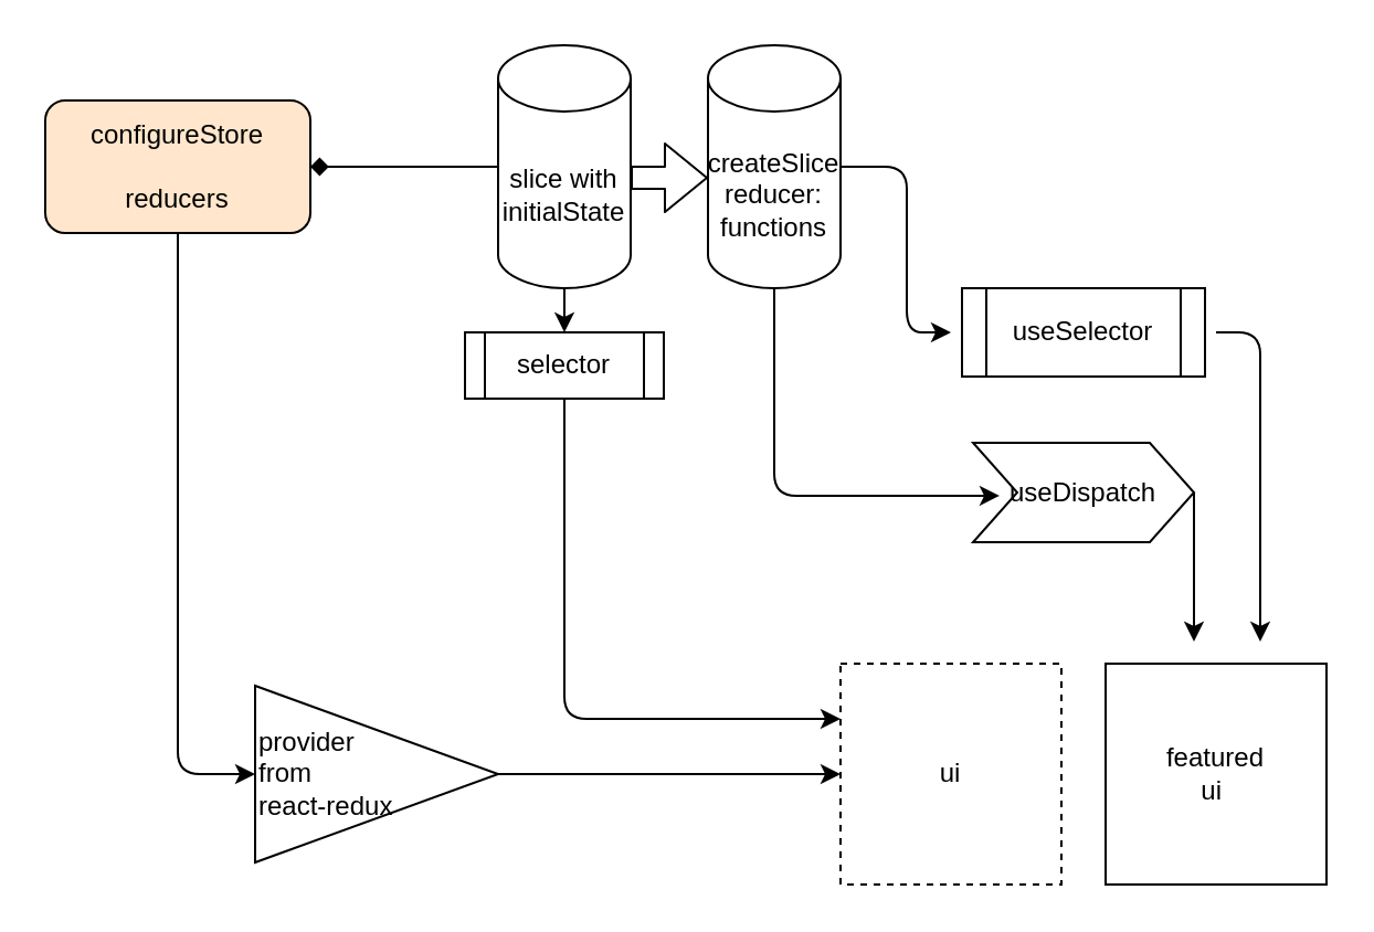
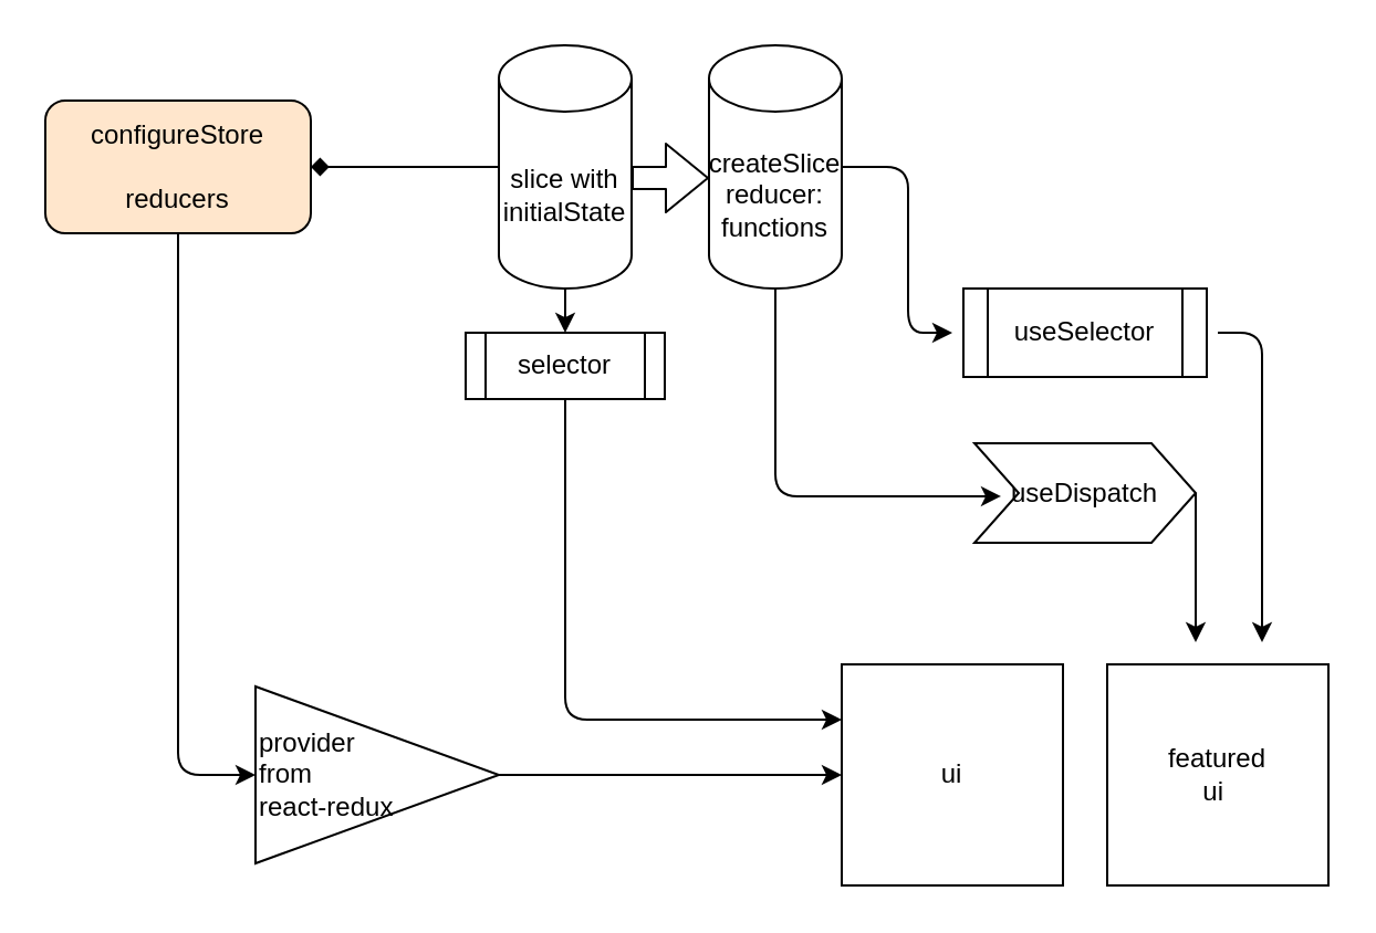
- <mxCell id="4" value="ui" style="whiteSpace=wrap;html=1;aspect=fixed;dashed=1;" vertex="1" parent="1"><mxGeometry x="380" y="300" width="100" height="100" as="geometry" /></mxCell>
+ <mxCell id="4" value="ui" style="whiteSpace=wrap;html=1;aspect=fixed;" vertex="1" parent="1"><mxGeometry x="380" y="300" width="100" height="100" as="geometry" /></mxCell>
